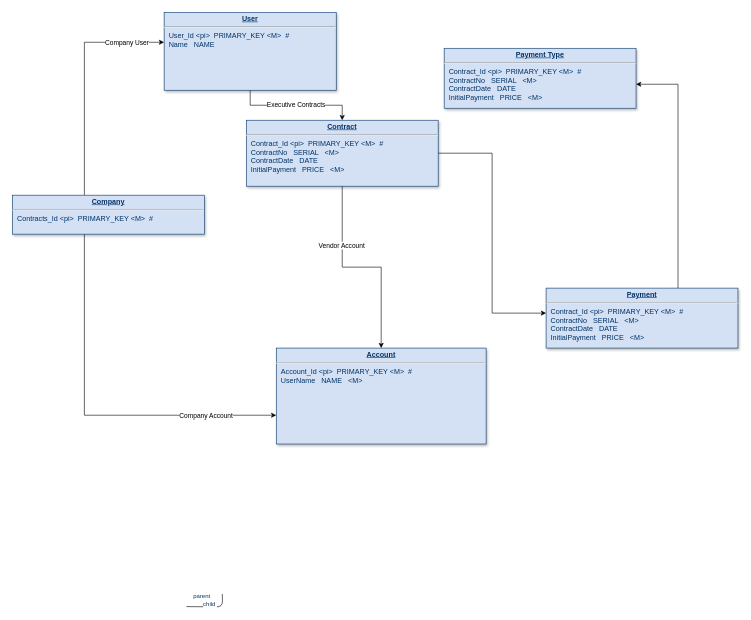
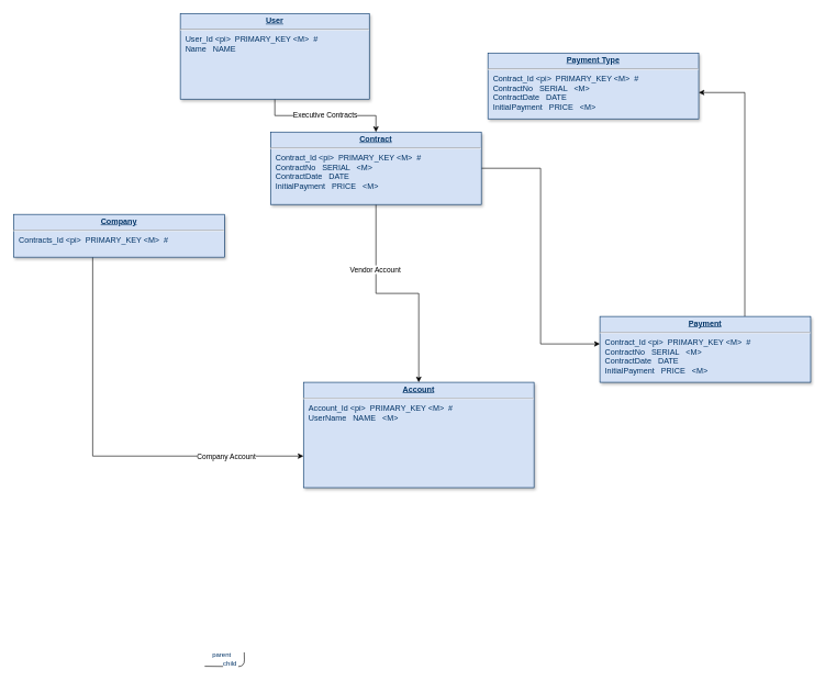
- <mxCell id="4" value="" style="edgeStyle=orthogonalEdgeStyle;rounded=0;orthogonalLoop=1;jettySize=auto;html=1;" edge="1" parent="1" source="6" target="9"><mxGeometry relative="1" as="geometry"><Array as="points"><mxPoint x="140" y="70" /></Array></mxGeometry></mxCell>
- <mxCell id="5" value="Company User" style="edgeLabel;html=1;align=center;verticalAlign=middle;resizable=0;points=[];" vertex="1" connectable="0" parent="4"><mxGeometry x="0.736" relative="1" as="geometry"><mxPoint x="-12" as="offset" /></mxGeometry></mxCell>
